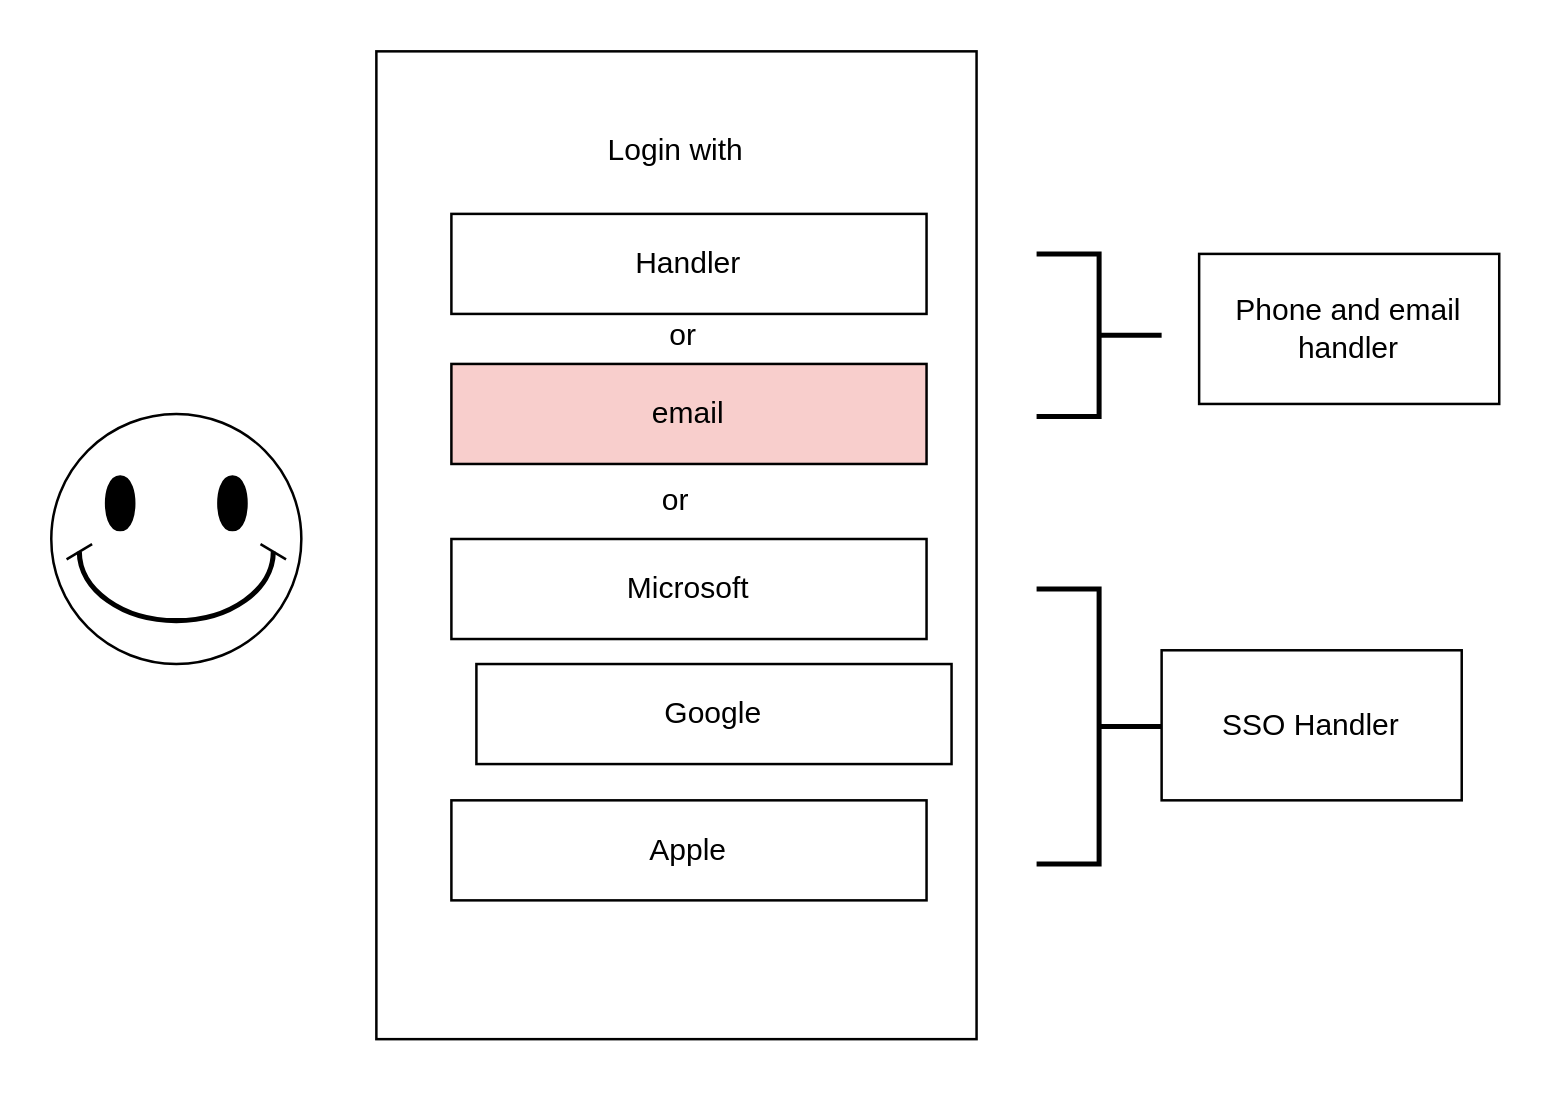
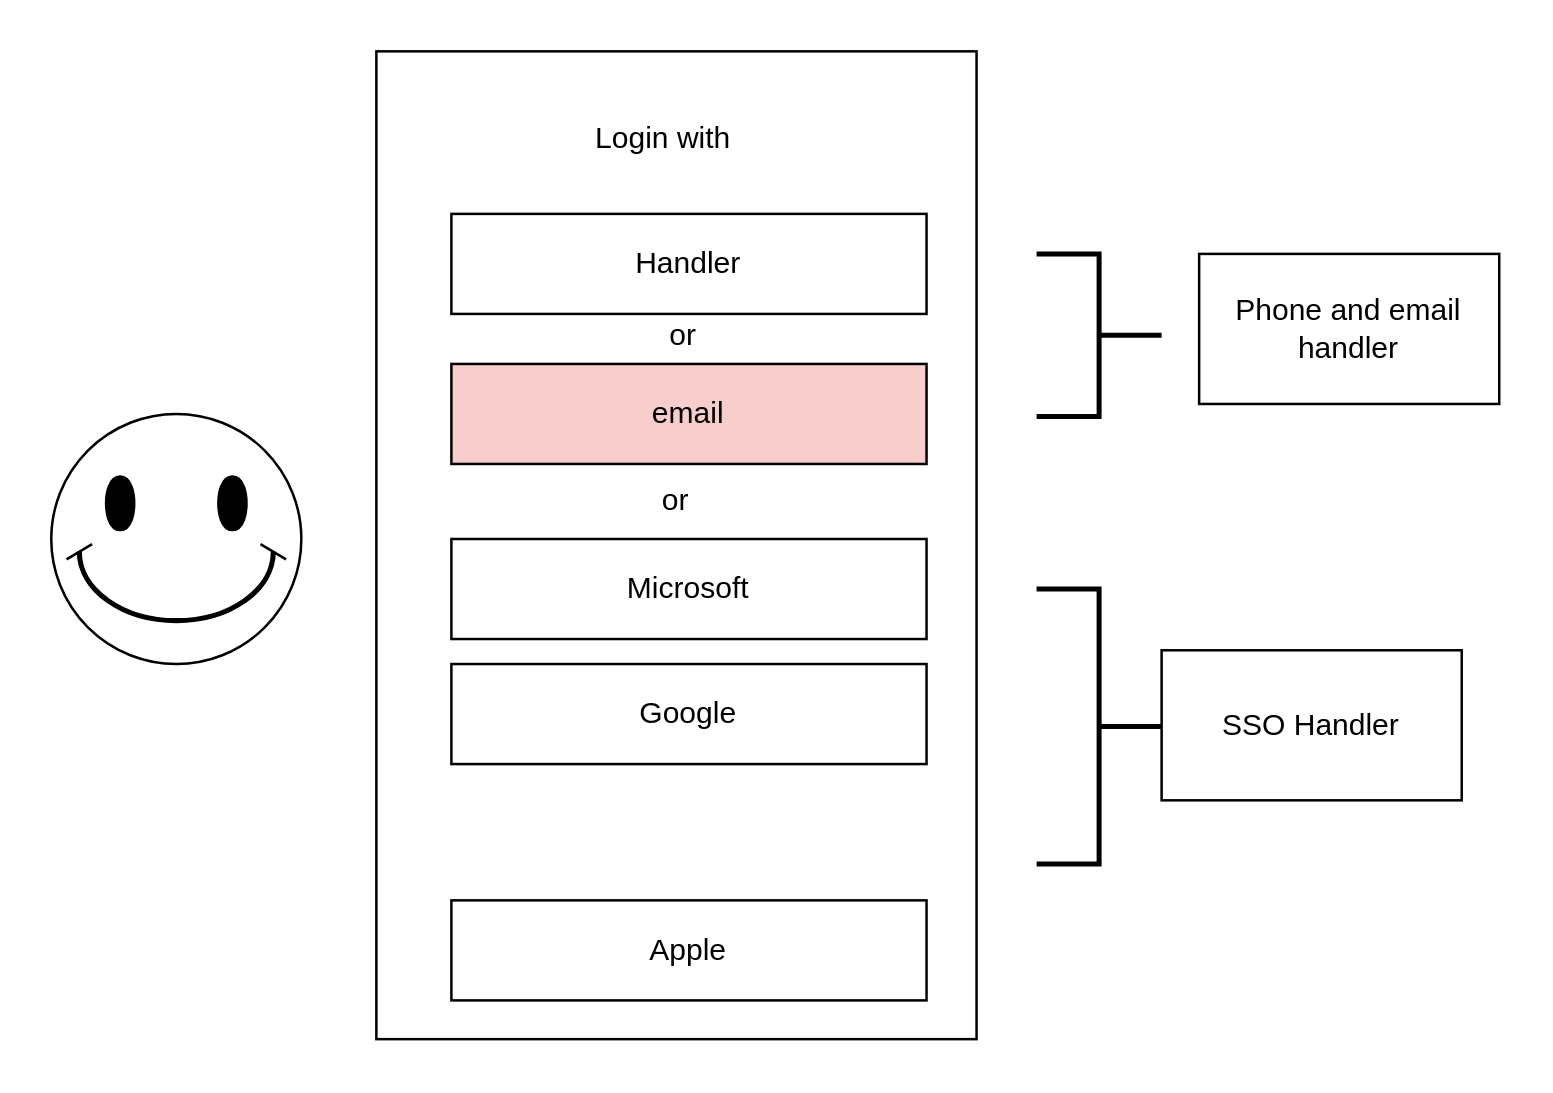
- <mxCell id="7" value="Login with" style="text;html=1;align=center;verticalAlign=middle;whiteSpace=wrap;rounded=0;" parent="1" vertex="1"><mxGeometry x="240" y="45" width="60" height="30" as="geometry" /></mxCell>
+ <mxCell id="7" value="Login with" style="text;html=1;align=center;verticalAlign=middle;whiteSpace=wrap;rounded=0;" parent="1" vertex="1"><mxGeometry x="235" y="40" width="60" height="30" as="geometry" /></mxCell>
- <mxCell id="10" value="Google" style="rounded=0;whiteSpace=wrap;html=1;" parent="1" vertex="1"><mxGeometry x="190" y="265" width="190" height="40" as="geometry" /></mxCell>
+ <mxCell id="10" value="Google" style="rounded=0;whiteSpace=wrap;html=1;" parent="1" vertex="1"><mxGeometry x="180" y="265" width="190" height="40" as="geometry" /></mxCell>
- <mxCell id="11" value="Apple" style="rounded=0;whiteSpace=wrap;html=1;" parent="1" vertex="1"><mxGeometry x="180" y="319.5" width="190" height="40" as="geometry" /></mxCell>
+ <mxCell id="11" value="Apple" style="rounded=0;whiteSpace=wrap;html=1;" parent="1" vertex="1"><mxGeometry x="180" y="359.5" width="190" height="40" as="geometry" /></mxCell>
